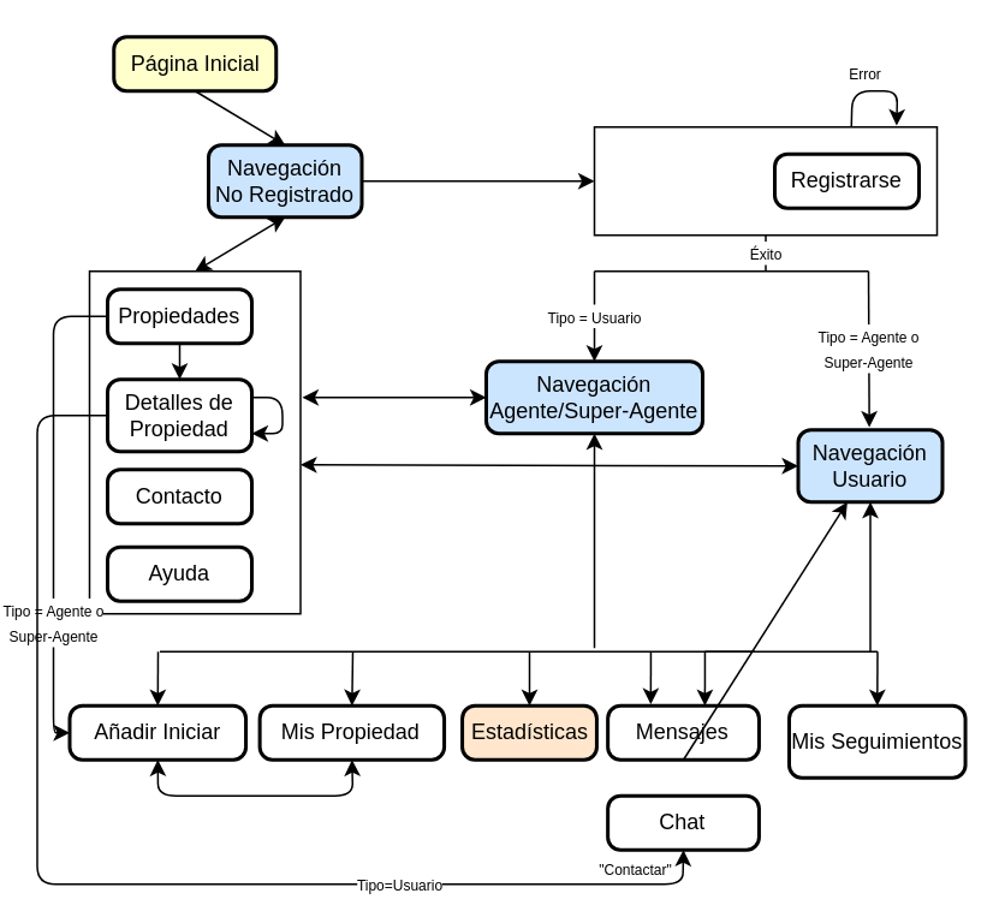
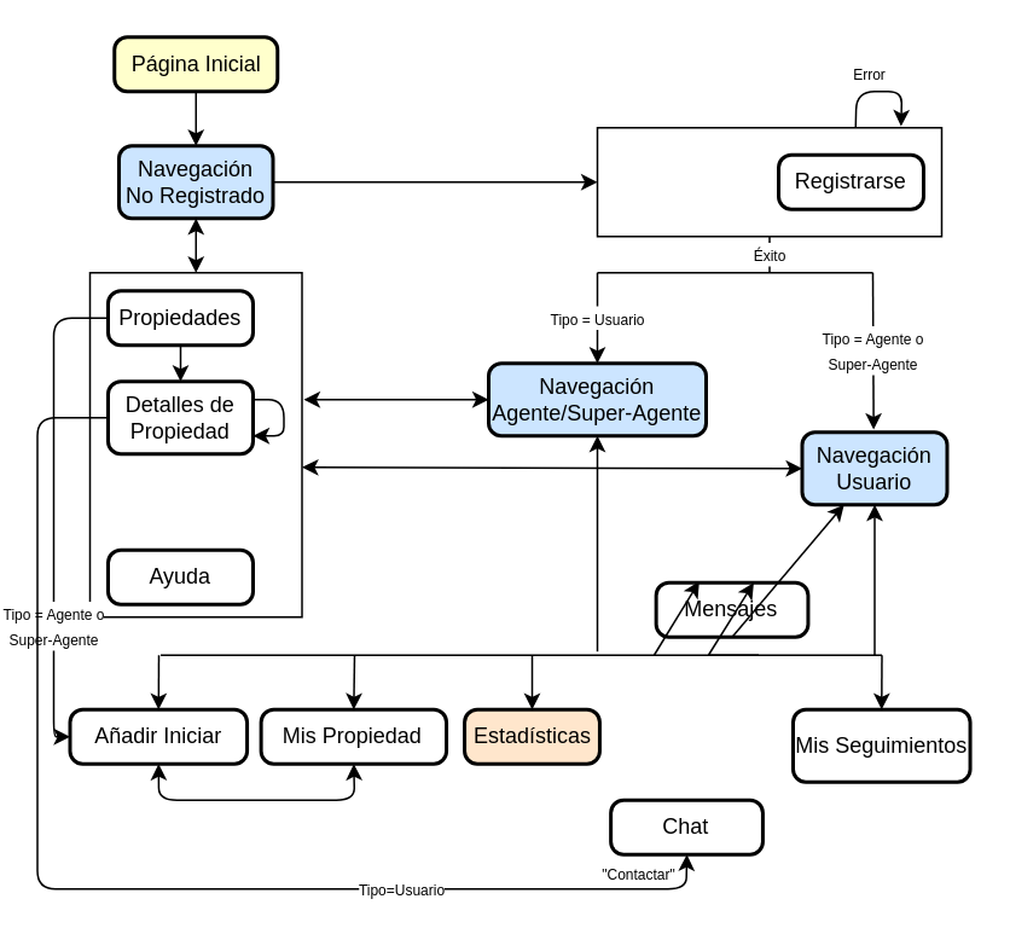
- <mxCell id="5" value="Navegación&lt;br&gt;No Registrado" style="rounded=1;whiteSpace=wrap;html=1;absoluteArcSize=1;arcSize=14;strokeWidth=2;fillColor=#CCE5FF;" parent="1" vertex="1"><mxGeometry x="115" y="80" width="85" height="40" as="geometry" /></mxCell>
+ <mxCell id="5" value="Navegación&lt;br&gt;No Registrado" style="rounded=1;whiteSpace=wrap;html=1;absoluteArcSize=1;arcSize=14;strokeWidth=2;fillColor=#CCE5FF;" parent="1" vertex="1"><mxGeometry x="65" y="80" width="85" height="40" as="geometry" /></mxCell>
- <mxCell id="15" value="Contacto" style="rounded=1;whiteSpace=wrap;html=1;absoluteArcSize=1;arcSize=14;strokeWidth=2;" parent="1" vertex="1"><mxGeometry x="59" y="260" width="80" height="30" as="geometry" /></mxCell>
- <mxCell id="26" value="Mensajes" style="rounded=1;whiteSpace=wrap;html=1;absoluteArcSize=1;arcSize=14;strokeWidth=2;" parent="1" vertex="1"><mxGeometry x="336.43" y="391" width="83.86" height="30" as="geometry" /></mxCell>
+ <mxCell id="26" value="Mensajes" style="rounded=1;whiteSpace=wrap;html=1;absoluteArcSize=1;arcSize=14;strokeWidth=2;" parent="1" vertex="1"><mxGeometry x="361.43" y="321" width="83.86" height="30" as="geometry" /></mxCell>
